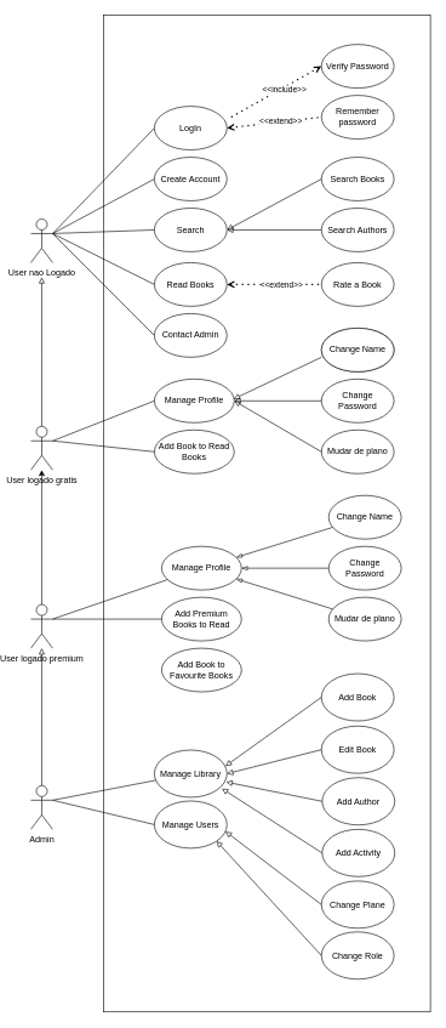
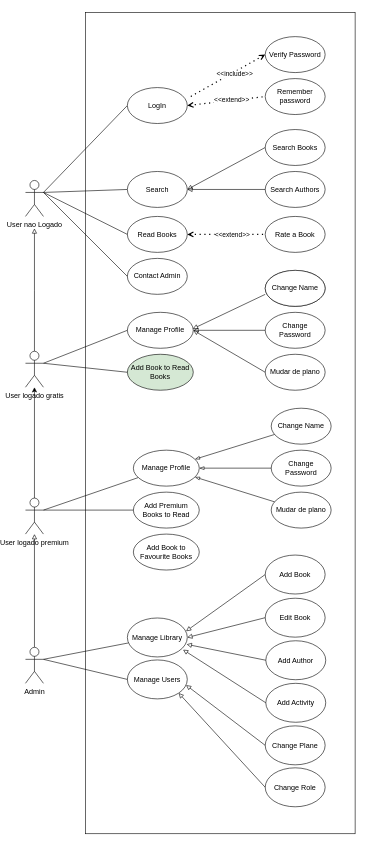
- <mxCell id="12" value="Create Account" style="ellipse;whiteSpace=wrap;html=1;" parent="1" vertex="1"><mxGeometry x="190" y="215" width="100" height="60" as="geometry" /></mxCell>
- <mxCell id="9" value="" style="endArrow=none;html=1;entryX=0;entryY=0.5;entryDx=0;entryDy=0;exitX=1;exitY=0.333;exitDx=0;exitDy=0;exitPerimeter=0;" parent="1" source="3" target="12" edge="1"><mxGeometry width="50" height="50" relative="1" as="geometry"><mxPoint x="50" y="340" as="sourcePoint" /><mxPoint x="190" y="369.5" as="targetPoint" /></mxGeometry></mxCell>
- <mxCell id="22" value="Add Book to Read Books" style="ellipse;whiteSpace=wrap;html=1;" parent="1" vertex="1"><mxGeometry x="190" y="590" width="110" height="60" as="geometry" /></mxCell>
+ <mxCell id="22" value="Add Book to Read Books" style="ellipse;whiteSpace=wrap;html=1;fillColor=#d5e8d4;" parent="1" vertex="1"><mxGeometry x="190" y="590" width="110" height="60" as="geometry" /></mxCell>
